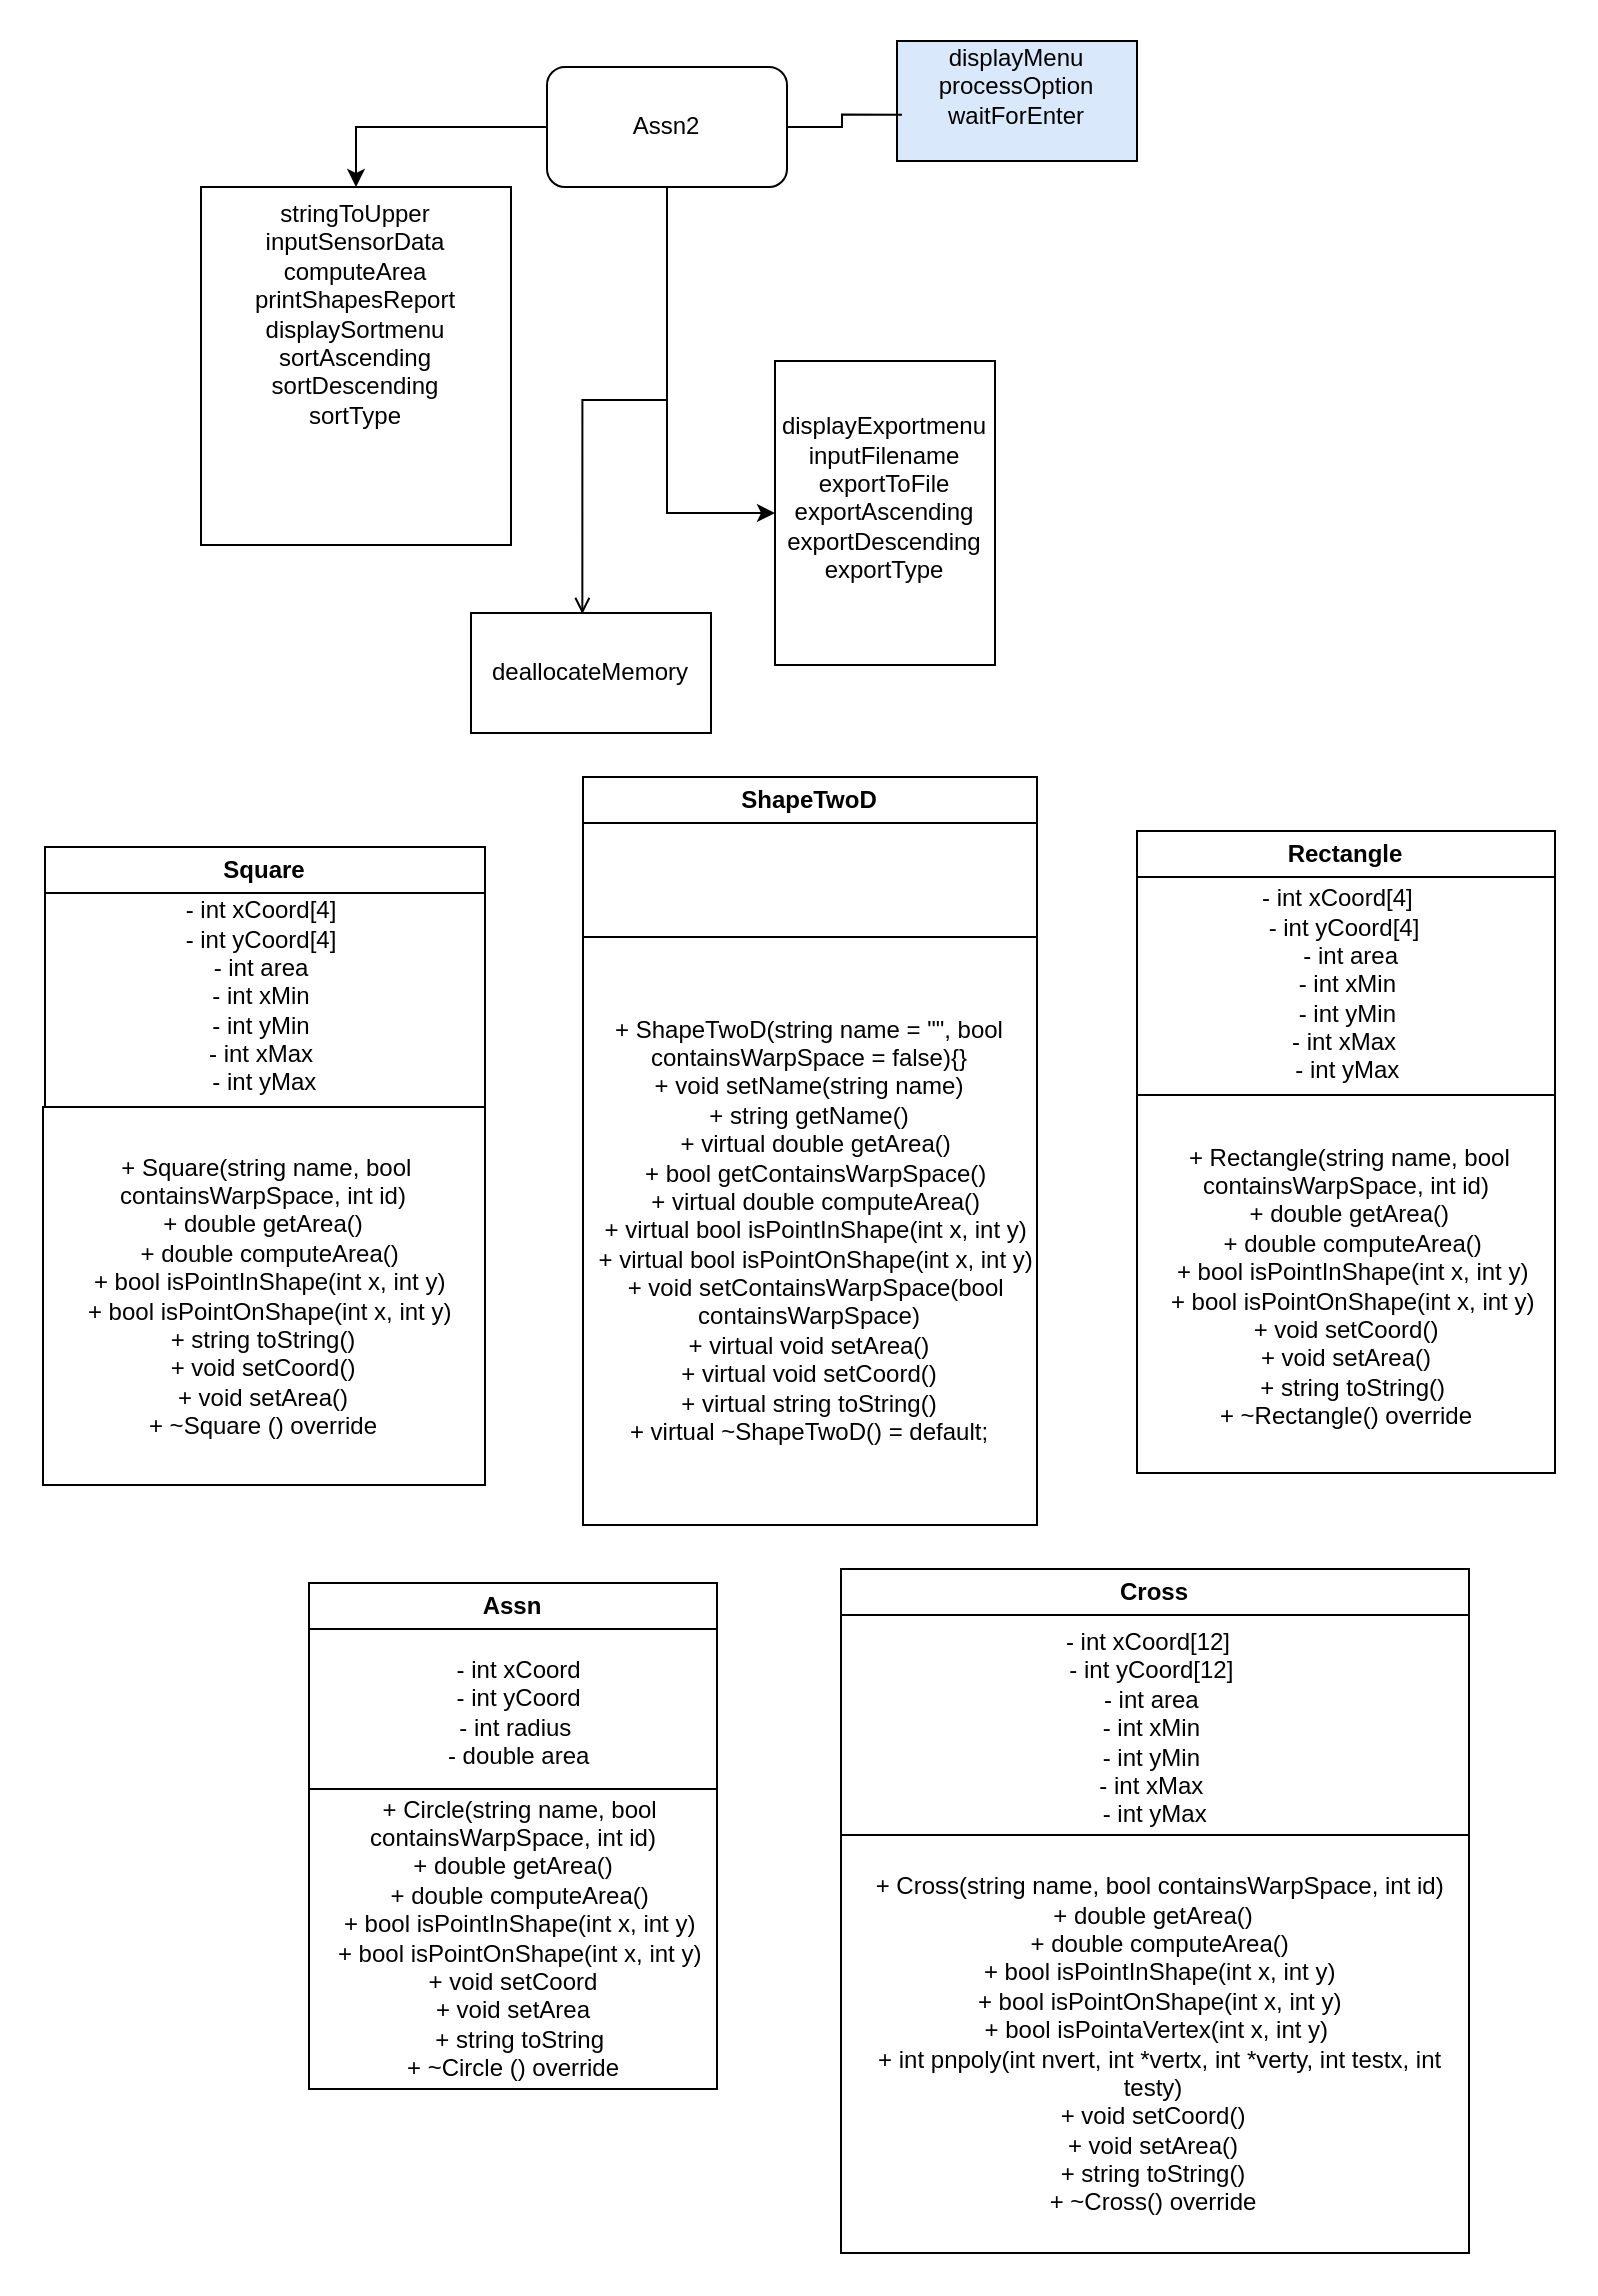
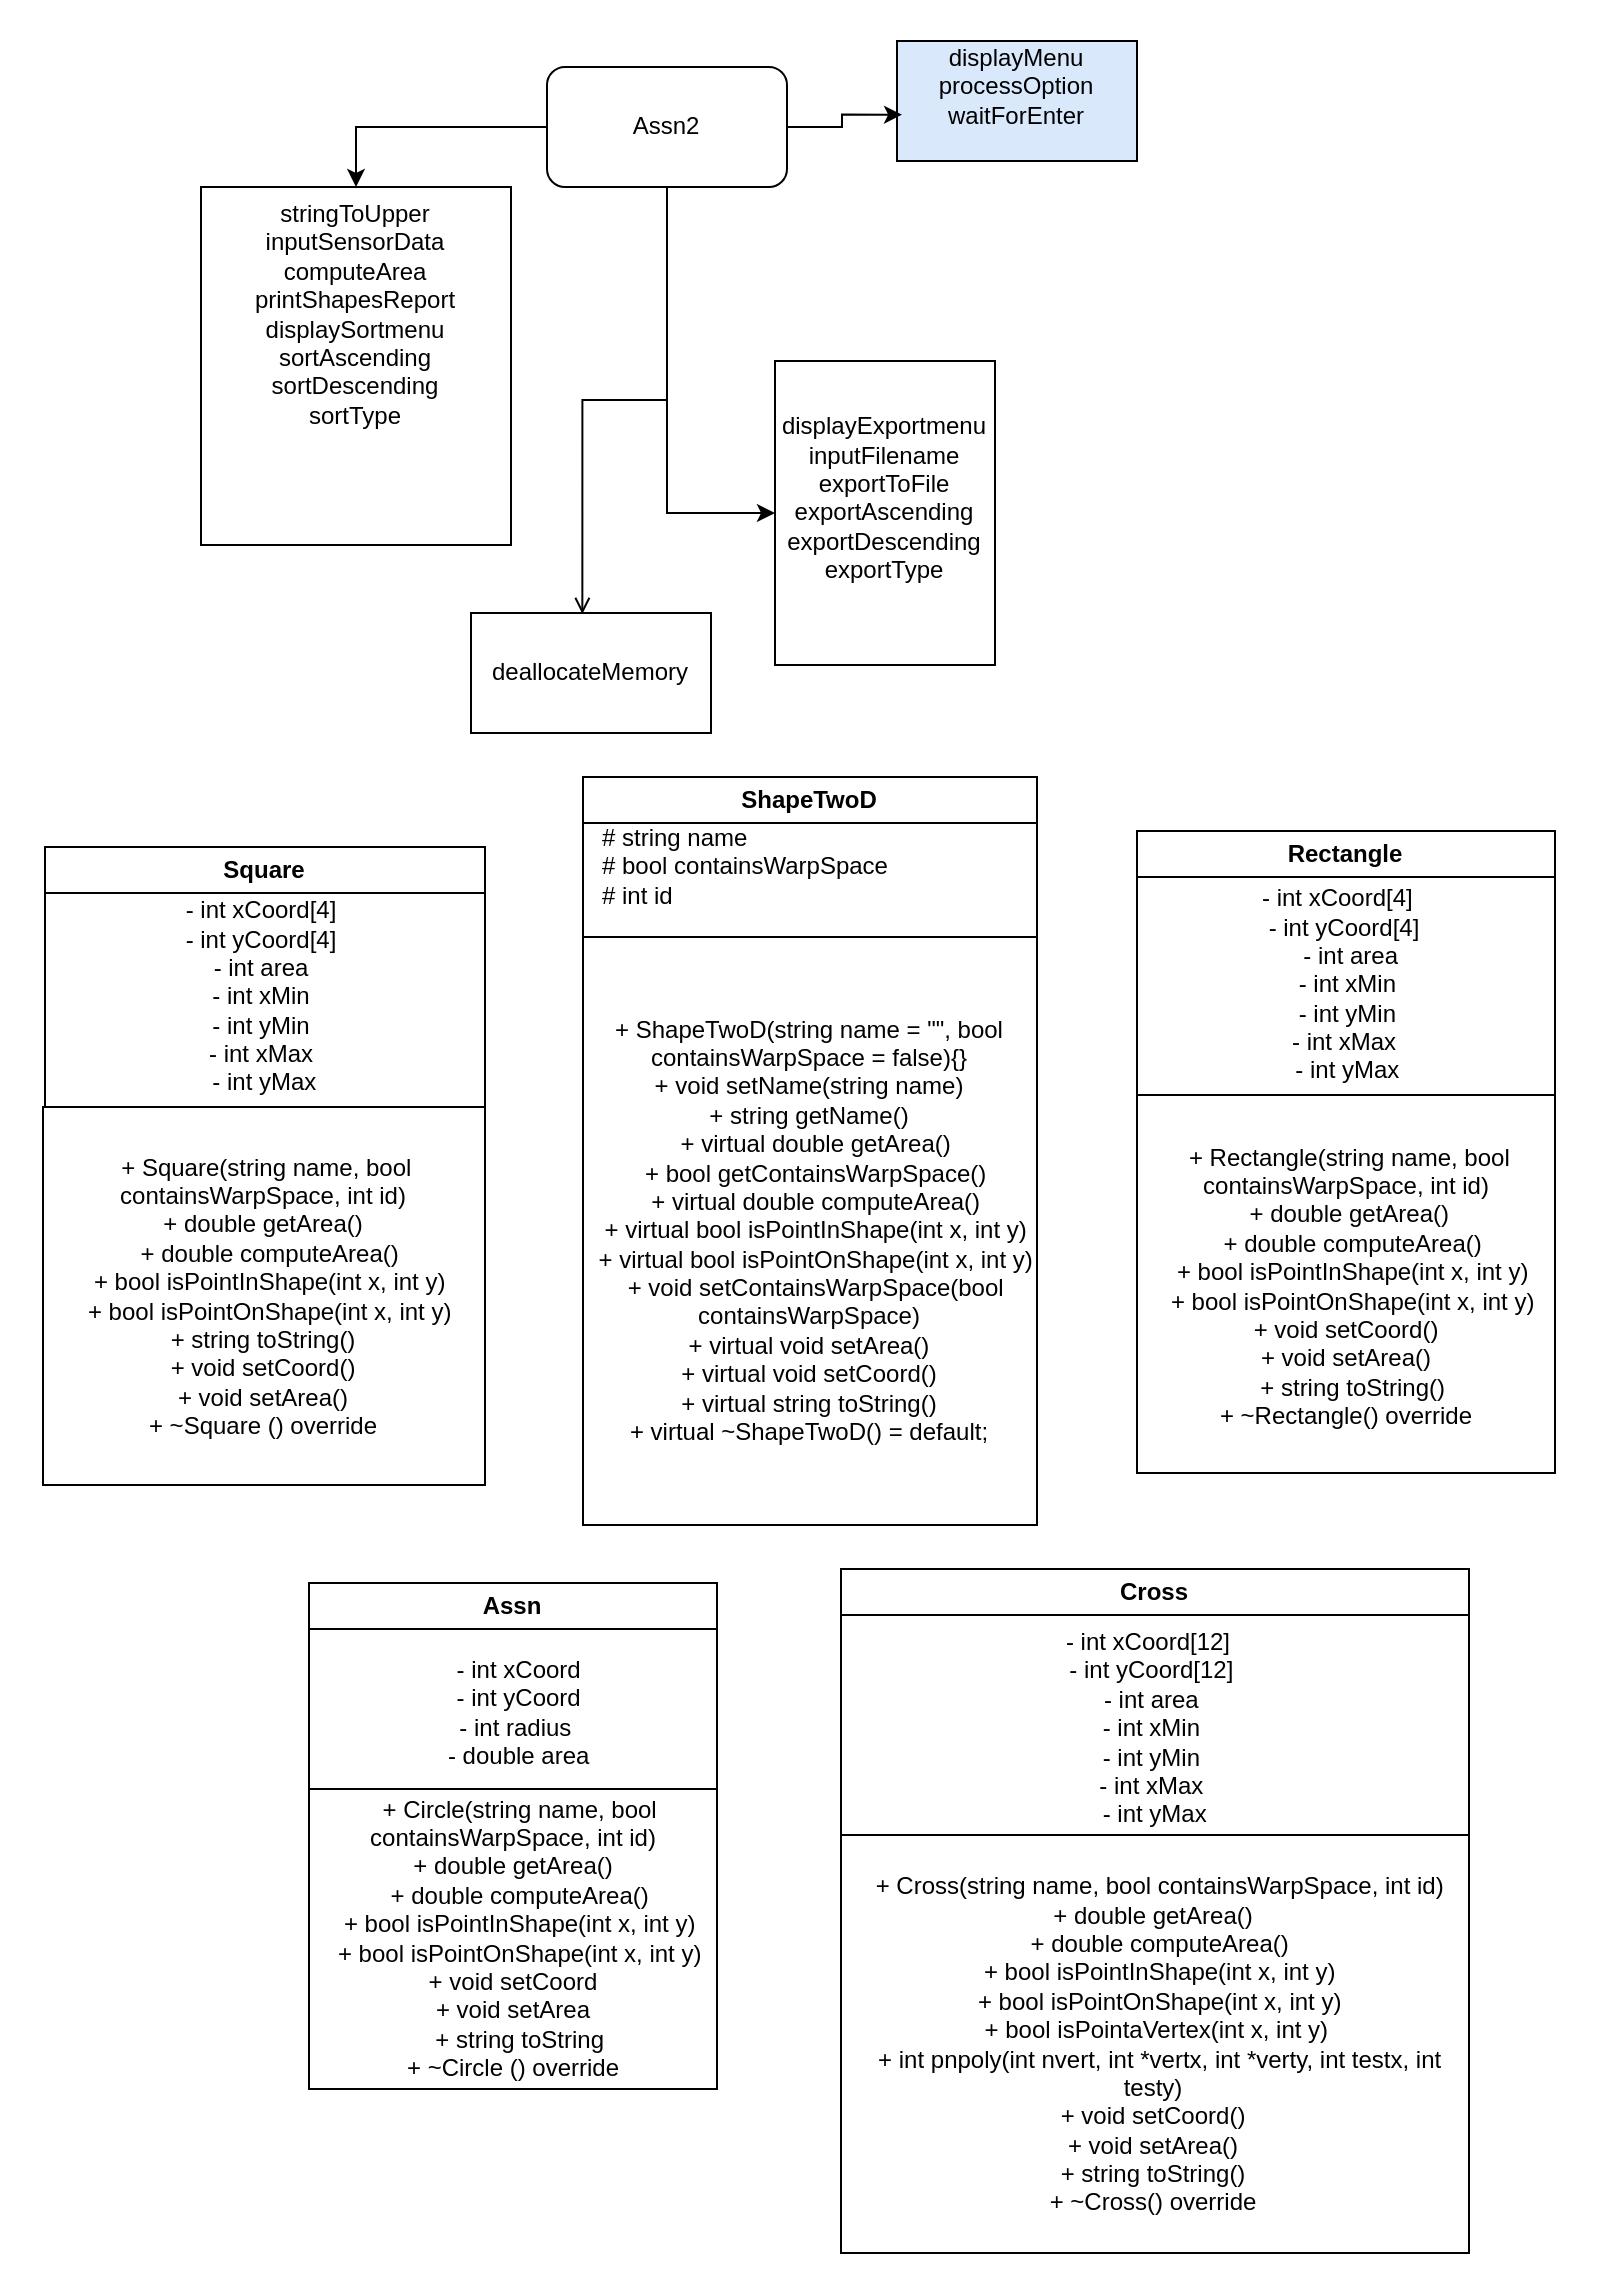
- <mxCell id="9" style="edgeStyle=orthogonalEdgeStyle;rounded=0;orthogonalLoop=1;jettySize=auto;html=1;entryX=0.021;entryY=0.614;entryDx=0;entryDy=0;entryPerimeter=0;movable=0;resizable=0;rotatable=0;deletable=0;editable=0;locked=1;connectable=0;endArrow=none;" parent="1" source="4" target="5" edge="1"><mxGeometry relative="1" as="geometry" /></mxCell>
+ <mxCell id="9" style="edgeStyle=orthogonalEdgeStyle;rounded=0;orthogonalLoop=1;jettySize=auto;html=1;entryX=0.021;entryY=0.614;entryDx=0;entryDy=0;entryPerimeter=0;movable=0;resizable=0;rotatable=0;deletable=0;editable=0;locked=1;connectable=0;" parent="1" source="4" target="5" edge="1"><mxGeometry relative="1" as="geometry" /></mxCell>
+ <mxCell id="12" value="&lt;div align=&quot;left&quot;&gt;# string name &lt;br&gt;&lt;/div&gt;&lt;div align=&quot;left&quot;&gt;# bool containsWarpSpace&lt;/div&gt;&lt;div align=&quot;left&quot;&gt;# int id&lt;br&gt;&lt;/div&gt;" style="text;html=1;align=left;verticalAlign=middle;whiteSpace=wrap;rounded=0;" parent="11" vertex="1"><mxGeometry x="8" y="21" width="191" height="48" as="geometry" /></mxCell>
